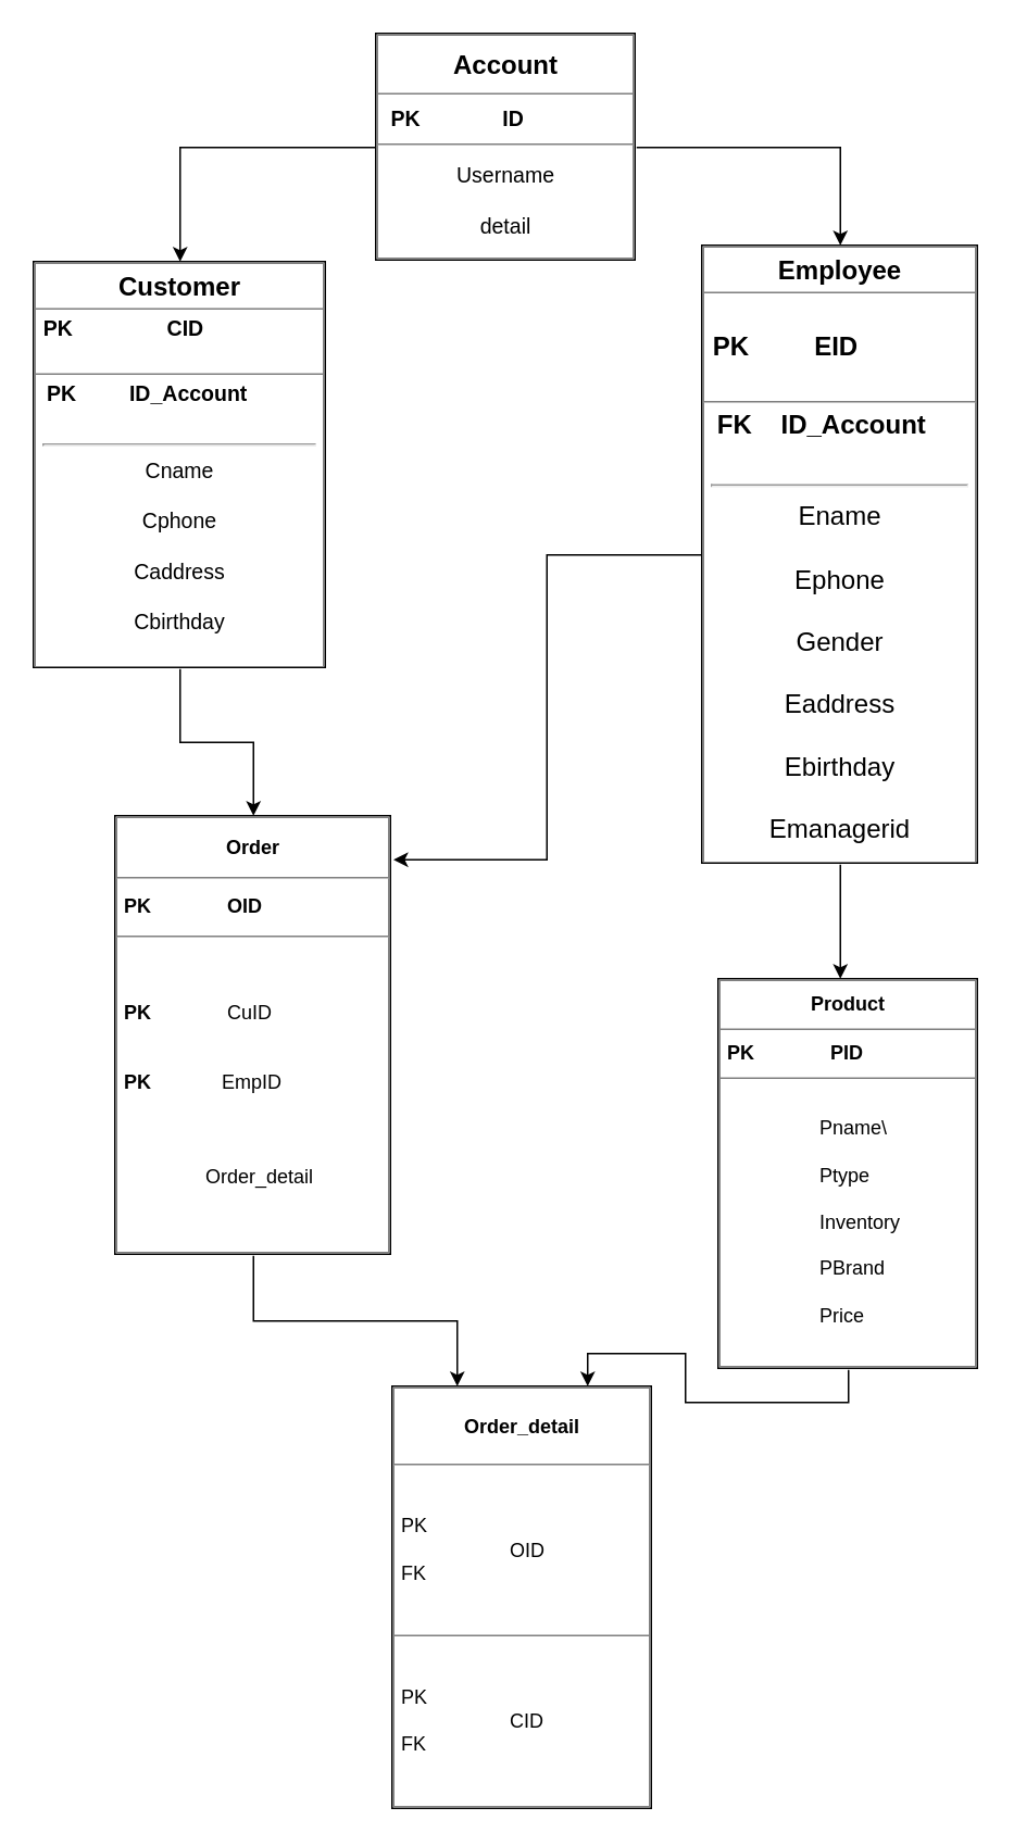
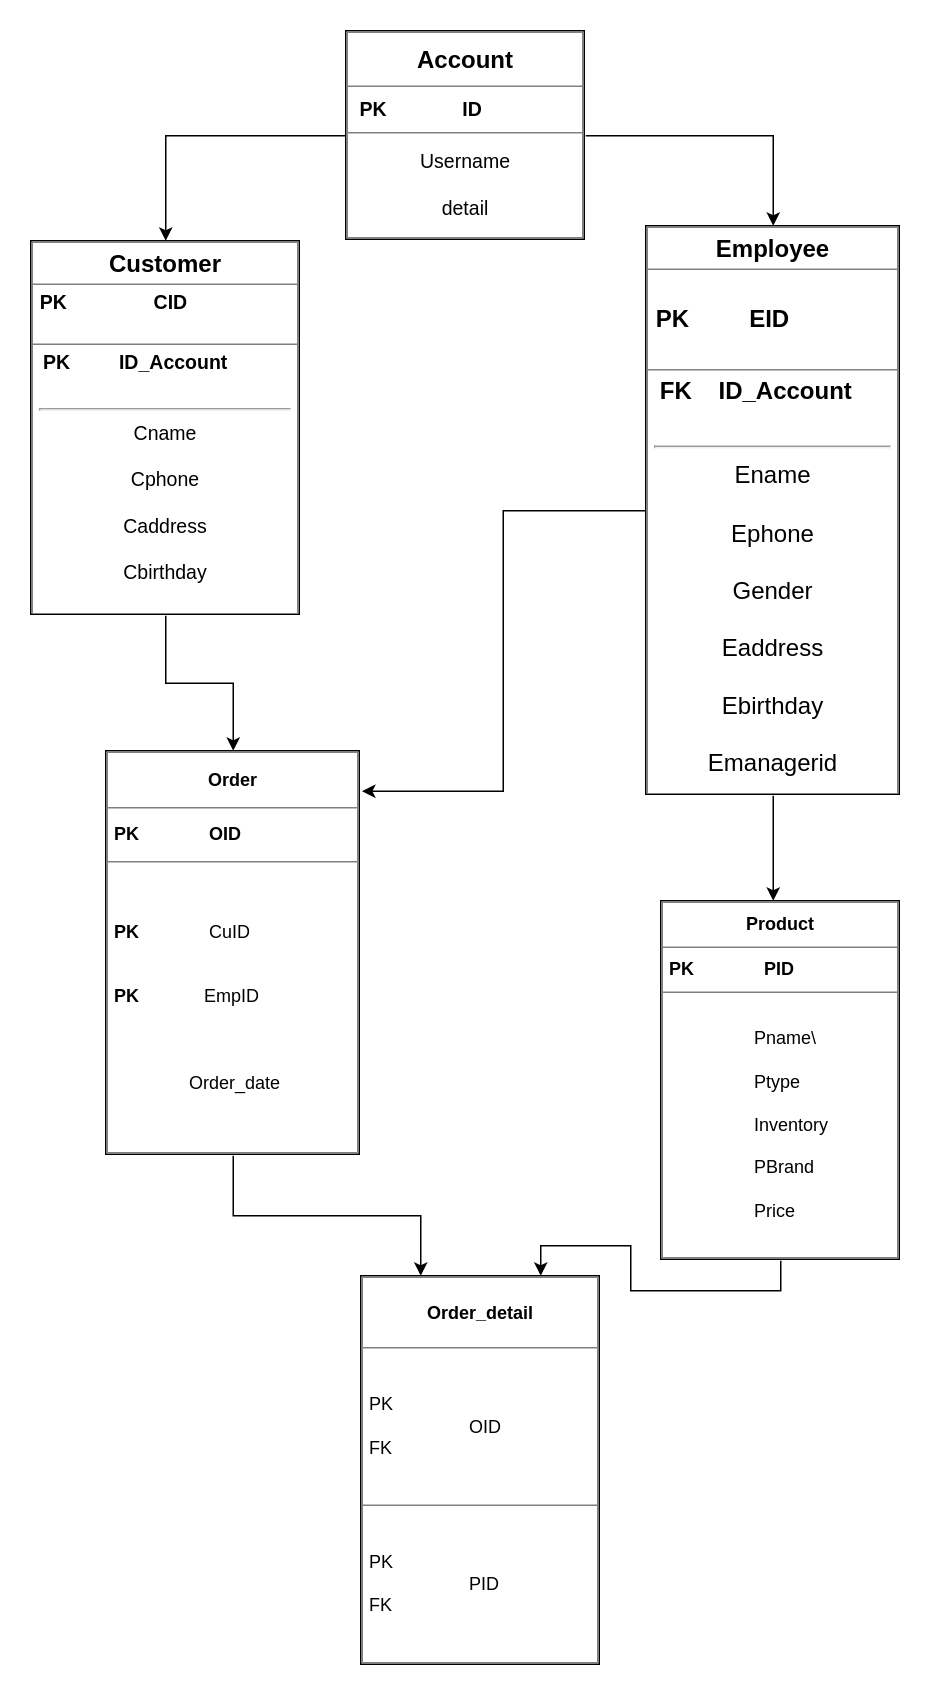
- <mxCell id="11" value="&lt;table border=&quot;1&quot; width=&quot;100%&quot; height=&quot;100%&quot; cellpadding=&quot;4&quot; style=&quot;width:100%;height:100%;border-collapse:collapse;&quot;&gt;&lt;tbody&gt;&lt;tr&gt;&lt;th align=&quot;center&quot;&gt;Order&lt;/th&gt;&lt;/tr&gt;&lt;tr&gt;&lt;td style=&quot;&quot;&gt;&lt;b&gt;PK&amp;nbsp; &amp;nbsp; &amp;nbsp; &amp;nbsp; &amp;nbsp; &amp;nbsp; &amp;nbsp; OID&lt;/b&gt;&lt;/td&gt;&lt;/tr&gt;&lt;tr&gt;&lt;td&gt;&lt;div style=&quot;&quot;&gt;&lt;b&gt;PK&amp;nbsp; &amp;nbsp; &amp;nbsp; &amp;nbsp; &amp;nbsp; &amp;nbsp; &amp;nbsp;&amp;nbsp;&lt;/b&gt;CuID&lt;/div&gt;&lt;br&gt;&lt;br&gt;&lt;b&gt;PK&amp;nbsp; &amp;nbsp; &amp;nbsp; &amp;nbsp; &amp;nbsp; &amp;nbsp; &amp;nbsp;&lt;/b&gt;EmpID&lt;br&gt;&lt;br&gt;&lt;br&gt;&lt;br&gt;&amp;nbsp; &amp;nbsp; &amp;nbsp; &amp;nbsp; &amp;nbsp; &amp;nbsp; &amp;nbsp; &amp;nbsp;Order_detail&lt;/td&gt;&lt;/tr&gt;&lt;/tbody&gt;&lt;/table&gt;" style="text;html=1;whiteSpace=wrap;strokeColor=none;fillColor=none;overflow=fill;labelBackgroundColor=default;labelBorderColor=default;" parent="1" vertex="1"><mxGeometry x="70" y="500" width="170" height="270" as="geometry" /></mxCell>
+ <mxCell id="11" value="&lt;table border=&quot;1&quot; width=&quot;100%&quot; height=&quot;100%&quot; cellpadding=&quot;4&quot; style=&quot;width:100%;height:100%;border-collapse:collapse;&quot;&gt;&lt;tbody&gt;&lt;tr&gt;&lt;th align=&quot;center&quot;&gt;Order&lt;/th&gt;&lt;/tr&gt;&lt;tr&gt;&lt;td style=&quot;&quot;&gt;&lt;b&gt;PK&amp;nbsp; &amp;nbsp; &amp;nbsp; &amp;nbsp; &amp;nbsp; &amp;nbsp; &amp;nbsp; OID&lt;/b&gt;&lt;/td&gt;&lt;/tr&gt;&lt;tr&gt;&lt;td&gt;&lt;div style=&quot;&quot;&gt;&lt;b&gt;PK&amp;nbsp; &amp;nbsp; &amp;nbsp; &amp;nbsp; &amp;nbsp; &amp;nbsp; &amp;nbsp;&amp;nbsp;&lt;/b&gt;CuID&lt;/div&gt;&lt;br&gt;&lt;br&gt;&lt;b&gt;PK&amp;nbsp; &amp;nbsp; &amp;nbsp; &amp;nbsp; &amp;nbsp; &amp;nbsp; &amp;nbsp;&lt;/b&gt;EmpID&lt;br&gt;&lt;br&gt;&lt;br&gt;&lt;br&gt;&amp;nbsp; &amp;nbsp; &amp;nbsp; &amp;nbsp; &amp;nbsp; &amp;nbsp; &amp;nbsp; &amp;nbsp;Order_date&lt;/td&gt;&lt;/tr&gt;&lt;/tbody&gt;&lt;/table&gt;" style="text;html=1;whiteSpace=wrap;strokeColor=none;fillColor=none;overflow=fill;labelBackgroundColor=default;labelBorderColor=default;" parent="1" vertex="1"><mxGeometry x="70" y="500" width="170" height="270" as="geometry" /></mxCell>
- <mxCell id="15" value="&lt;table border=&quot;1&quot; width=&quot;100%&quot; height=&quot;100%&quot; cellpadding=&quot;4&quot; style=&quot;width:100%;height:100%;border-collapse:collapse;&quot;&gt;&lt;tbody&gt;&lt;tr&gt;&lt;th align=&quot;center&quot;&gt;Order_detail&lt;/th&gt;&lt;/tr&gt;&lt;tr&gt;&lt;td&gt;PK&lt;br&gt;&amp;nbsp; &amp;nbsp; &amp;nbsp; &amp;nbsp; &amp;nbsp; &amp;nbsp; &amp;nbsp; &amp;nbsp; &amp;nbsp; &amp;nbsp; OID&lt;br&gt;FK&lt;br&gt;&lt;/td&gt;&lt;/tr&gt;&lt;tr&gt;&lt;td&gt;PK&lt;br&gt;&amp;nbsp; &amp;nbsp; &amp;nbsp; &amp;nbsp; &amp;nbsp; &amp;nbsp; &amp;nbsp; &amp;nbsp; &amp;nbsp; &amp;nbsp; CID&lt;br&gt;FK&lt;/td&gt;&lt;/tr&gt;&lt;/tbody&gt;&lt;/table&gt;" style="text;html=1;whiteSpace=wrap;strokeColor=none;fillColor=none;overflow=fill;labelBackgroundColor=default;labelBorderColor=default;" parent="1" vertex="1"><mxGeometry x="240" y="850" width="160" height="260" as="geometry" /></mxCell>
+ <mxCell id="15" value="&lt;table border=&quot;1&quot; width=&quot;100%&quot; height=&quot;100%&quot; cellpadding=&quot;4&quot; style=&quot;width:100%;height:100%;border-collapse:collapse;&quot;&gt;&lt;tbody&gt;&lt;tr&gt;&lt;th align=&quot;center&quot;&gt;Order_detail&lt;/th&gt;&lt;/tr&gt;&lt;tr&gt;&lt;td&gt;PK&lt;br&gt;&amp;nbsp; &amp;nbsp; &amp;nbsp; &amp;nbsp; &amp;nbsp; &amp;nbsp; &amp;nbsp; &amp;nbsp; &amp;nbsp; &amp;nbsp; OID&lt;br&gt;FK&lt;br&gt;&lt;/td&gt;&lt;/tr&gt;&lt;tr&gt;&lt;td&gt;PK&lt;br&gt;&amp;nbsp; &amp;nbsp; &amp;nbsp; &amp;nbsp; &amp;nbsp; &amp;nbsp; &amp;nbsp; &amp;nbsp; &amp;nbsp; &amp;nbsp; PID&lt;br&gt;FK&lt;/td&gt;&lt;/tr&gt;&lt;/tbody&gt;&lt;/table&gt;" style="text;html=1;whiteSpace=wrap;strokeColor=none;fillColor=none;overflow=fill;labelBackgroundColor=default;labelBorderColor=default;" parent="1" vertex="1"><mxGeometry x="240" y="850" width="160" height="260" as="geometry" /></mxCell>
